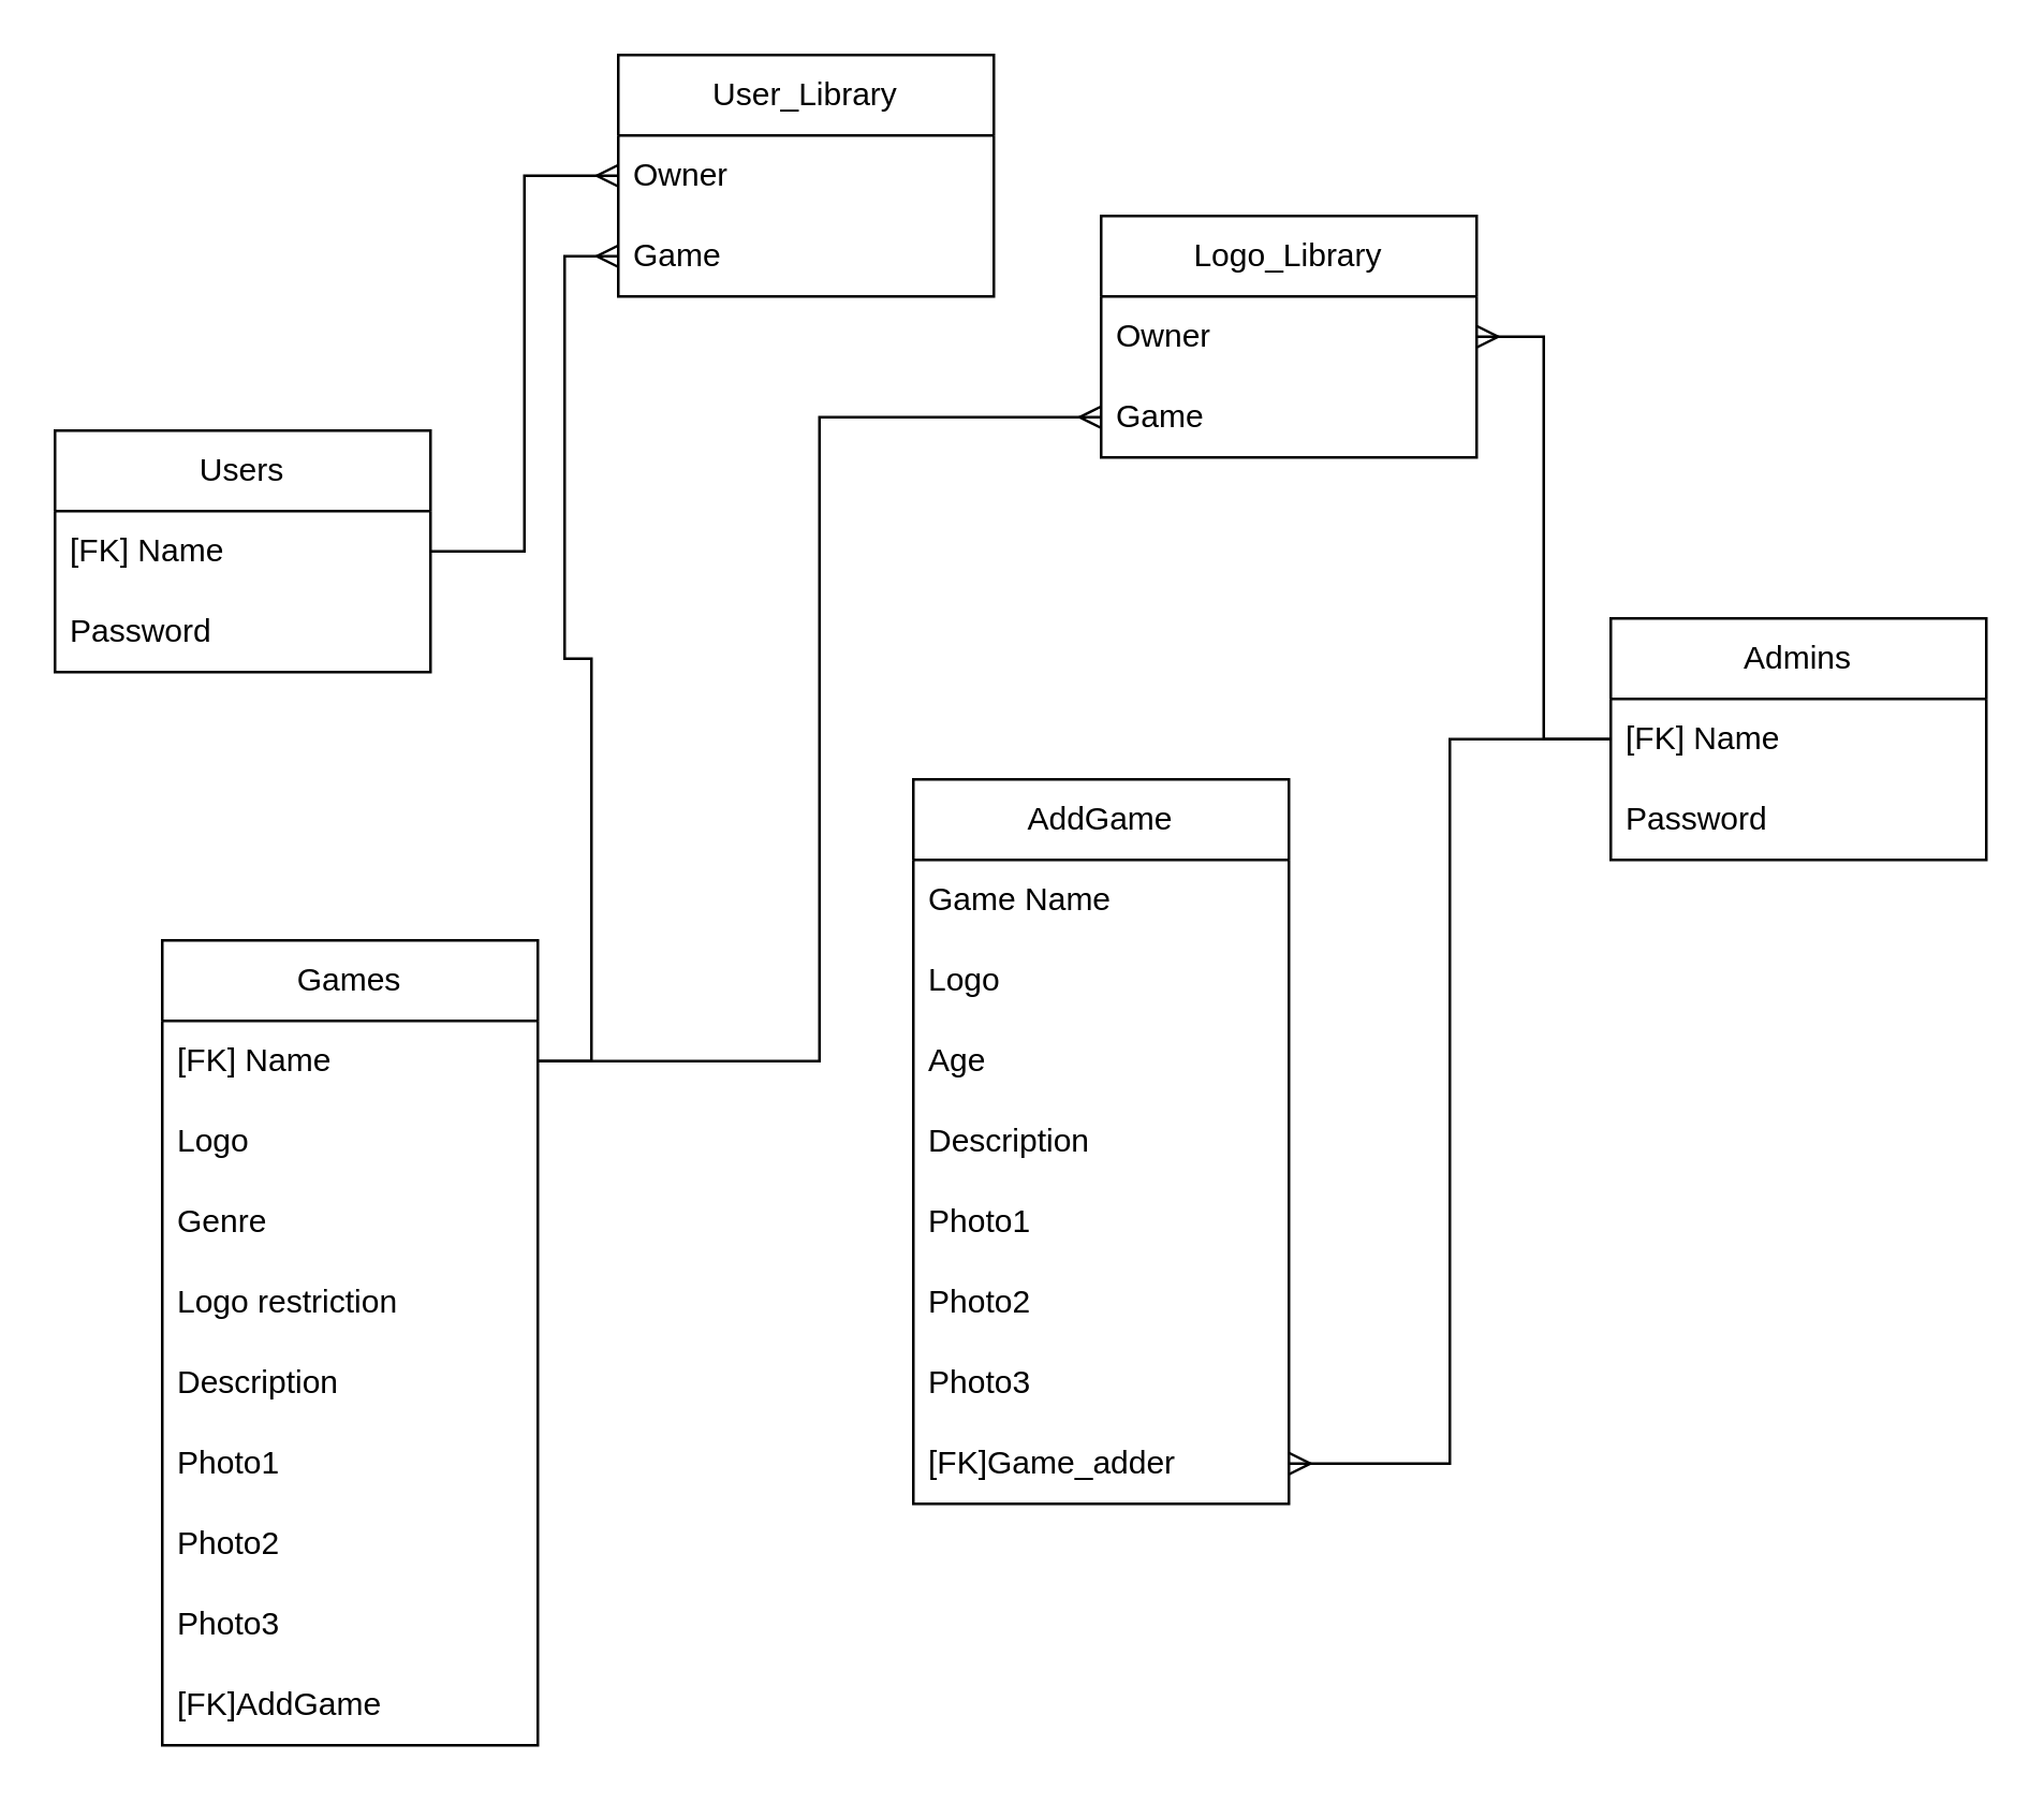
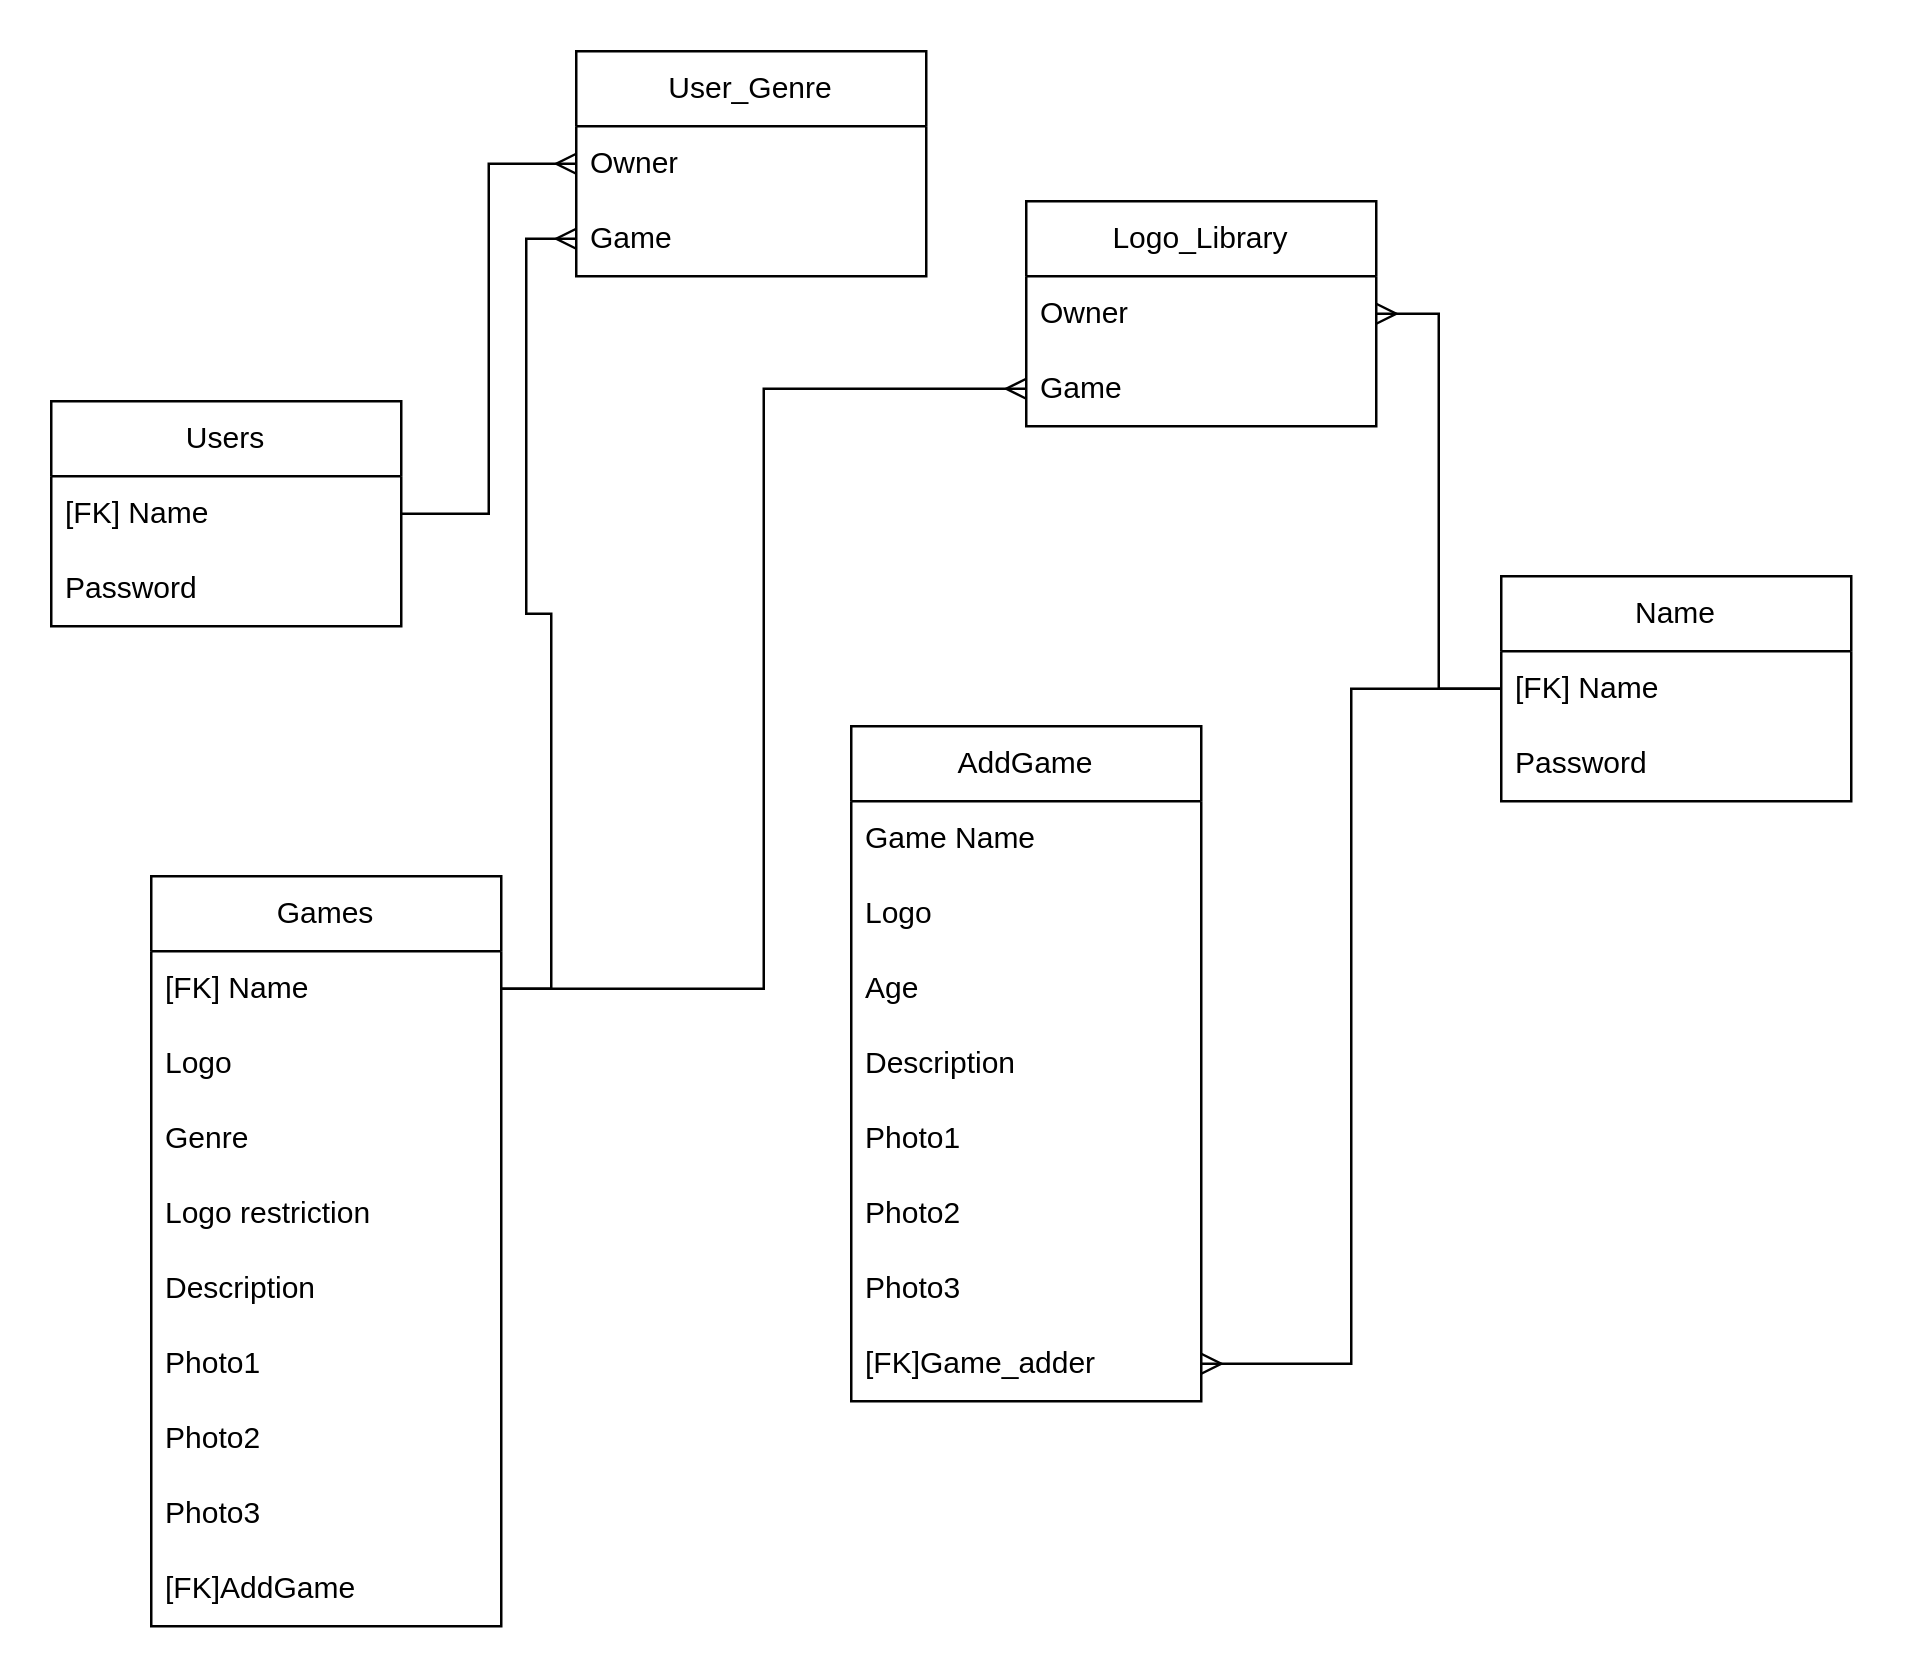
- <mxCell id="32" value="User_Library" style="swimlane;fontStyle=0;childLayout=stackLayout;horizontal=1;startSize=30;horizontalStack=0;resizeParent=1;resizeParentMax=0;resizeLast=0;collapsible=1;marginBottom=0;whiteSpace=wrap;html=1;" vertex="1" parent="1"><mxGeometry x="230" y="20" width="140" height="90" as="geometry" /></mxCell>
+ <mxCell id="32" value="User_Genre" style="swimlane;fontStyle=0;childLayout=stackLayout;horizontal=1;startSize=30;horizontalStack=0;resizeParent=1;resizeParentMax=0;resizeLast=0;collapsible=1;marginBottom=0;whiteSpace=wrap;html=1;" vertex="1" parent="1"><mxGeometry x="230" y="20" width="140" height="90" as="geometry" /></mxCell>
- <mxCell id="5" value="Admins" style="swimlane;fontStyle=0;childLayout=stackLayout;horizontal=1;startSize=30;horizontalStack=0;resizeParent=1;resizeParentMax=0;resizeLast=0;collapsible=1;marginBottom=0;whiteSpace=wrap;html=1;" vertex="1" parent="1"><mxGeometry x="600" y="230" width="140" height="90" as="geometry" /></mxCell>
+ <mxCell id="5" value="Name" style="swimlane;fontStyle=0;childLayout=stackLayout;horizontal=1;startSize=30;horizontalStack=0;resizeParent=1;resizeParentMax=0;resizeLast=0;collapsible=1;marginBottom=0;whiteSpace=wrap;html=1;" vertex="1" parent="1"><mxGeometry x="600" y="230" width="140" height="90" as="geometry" /></mxCell>
